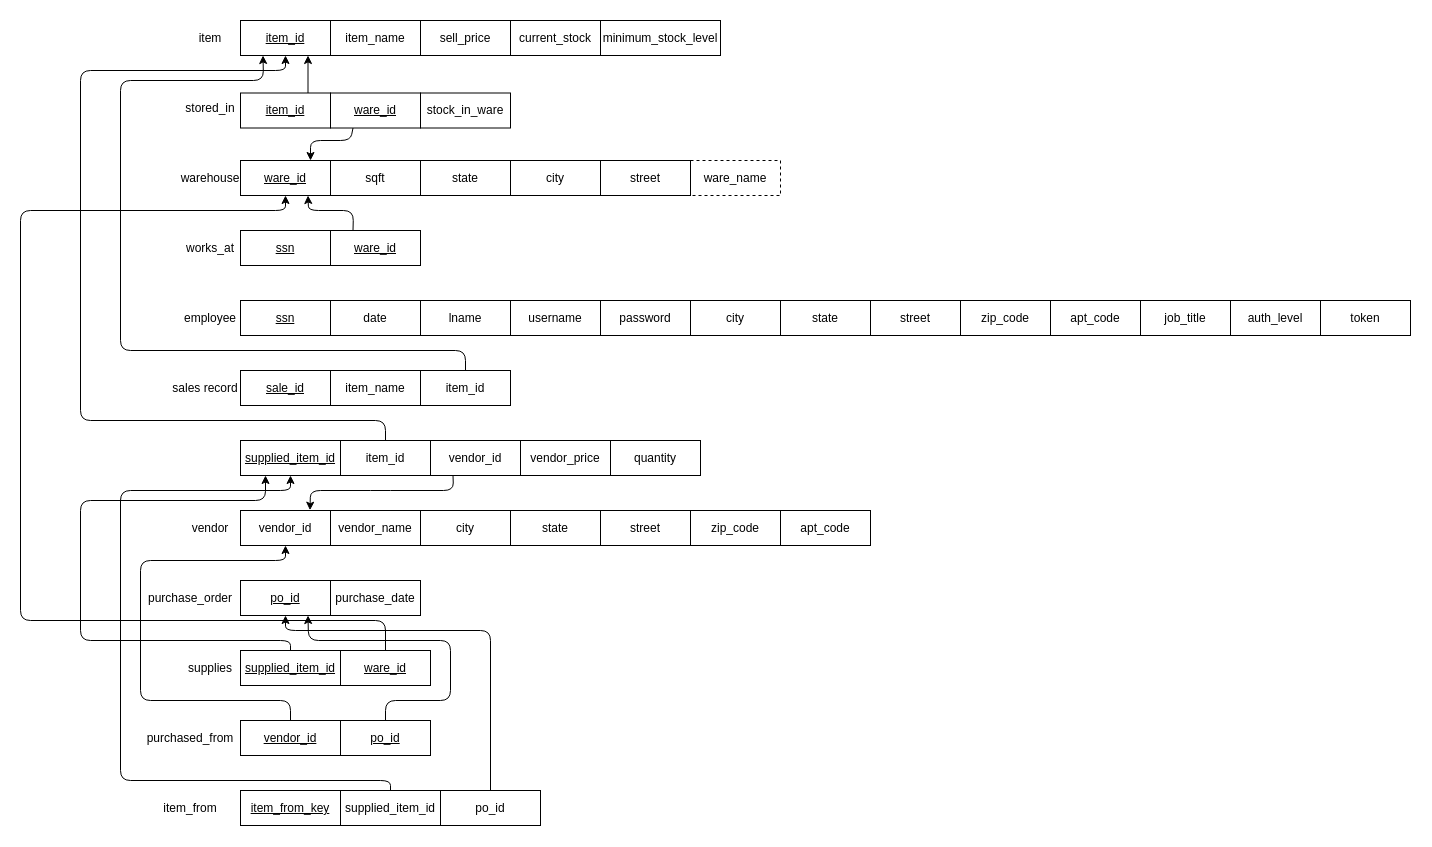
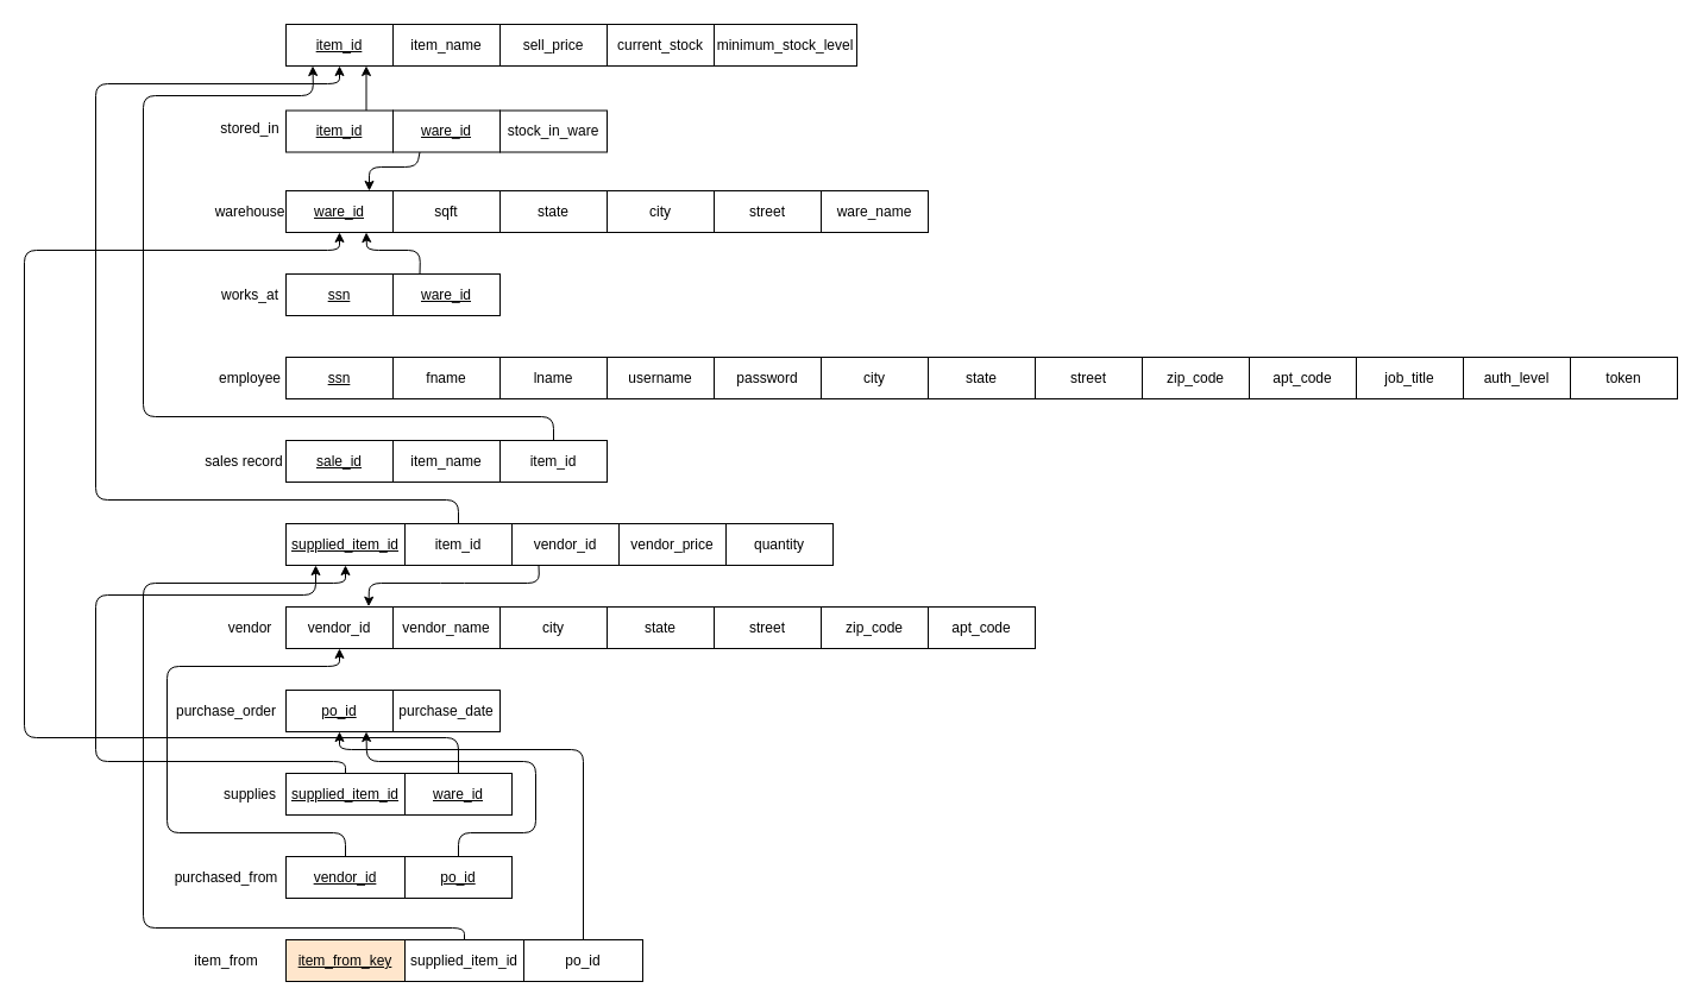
- <mxCell id="3" value="item" style="text;html=1;strokeColor=none;fillColor=none;align=center;verticalAlign=middle;whiteSpace=wrap;rounded=0;" vertex="1" parent="2"><mxGeometry y="2.5" width="60" height="30" as="geometry" /></mxCell>
- <mxCell id="10" value="ware_name" style="rounded=0;whiteSpace=wrap;html=1;dashed=1;" vertex="1" parent="9"><mxGeometry x="510" width="90" height="35" as="geometry" /></mxCell>
+ <mxCell id="10" value="ware_name" style="rounded=0;whiteSpace=wrap;html=1;" vertex="1" parent="9"><mxGeometry x="510" width="90" height="35" as="geometry" /></mxCell>
- <mxCell id="50" value="date" style="rounded=0;whiteSpace=wrap;html=1;" vertex="1" parent="46"><mxGeometry x="150" width="90" height="35" as="geometry" /></mxCell>
+ <mxCell id="50" value="fname" style="rounded=0;whiteSpace=wrap;html=1;" vertex="1" parent="46"><mxGeometry x="150" width="90" height="35" as="geometry" /></mxCell>
- <mxCell id="76" value="&lt;u&gt;item_from_key&lt;/u&gt;" style="rounded=0;whiteSpace=wrap;html=1;" vertex="1" parent="74"><mxGeometry x="80" width="100" height="35" as="geometry" /></mxCell>
+ <mxCell id="76" value="&lt;u&gt;item_from_key&lt;/u&gt;" style="rounded=0;whiteSpace=wrap;html=1;fillColor=#ffe6cc;" vertex="1" parent="74"><mxGeometry x="80" width="100" height="35" as="geometry" /></mxCell>
